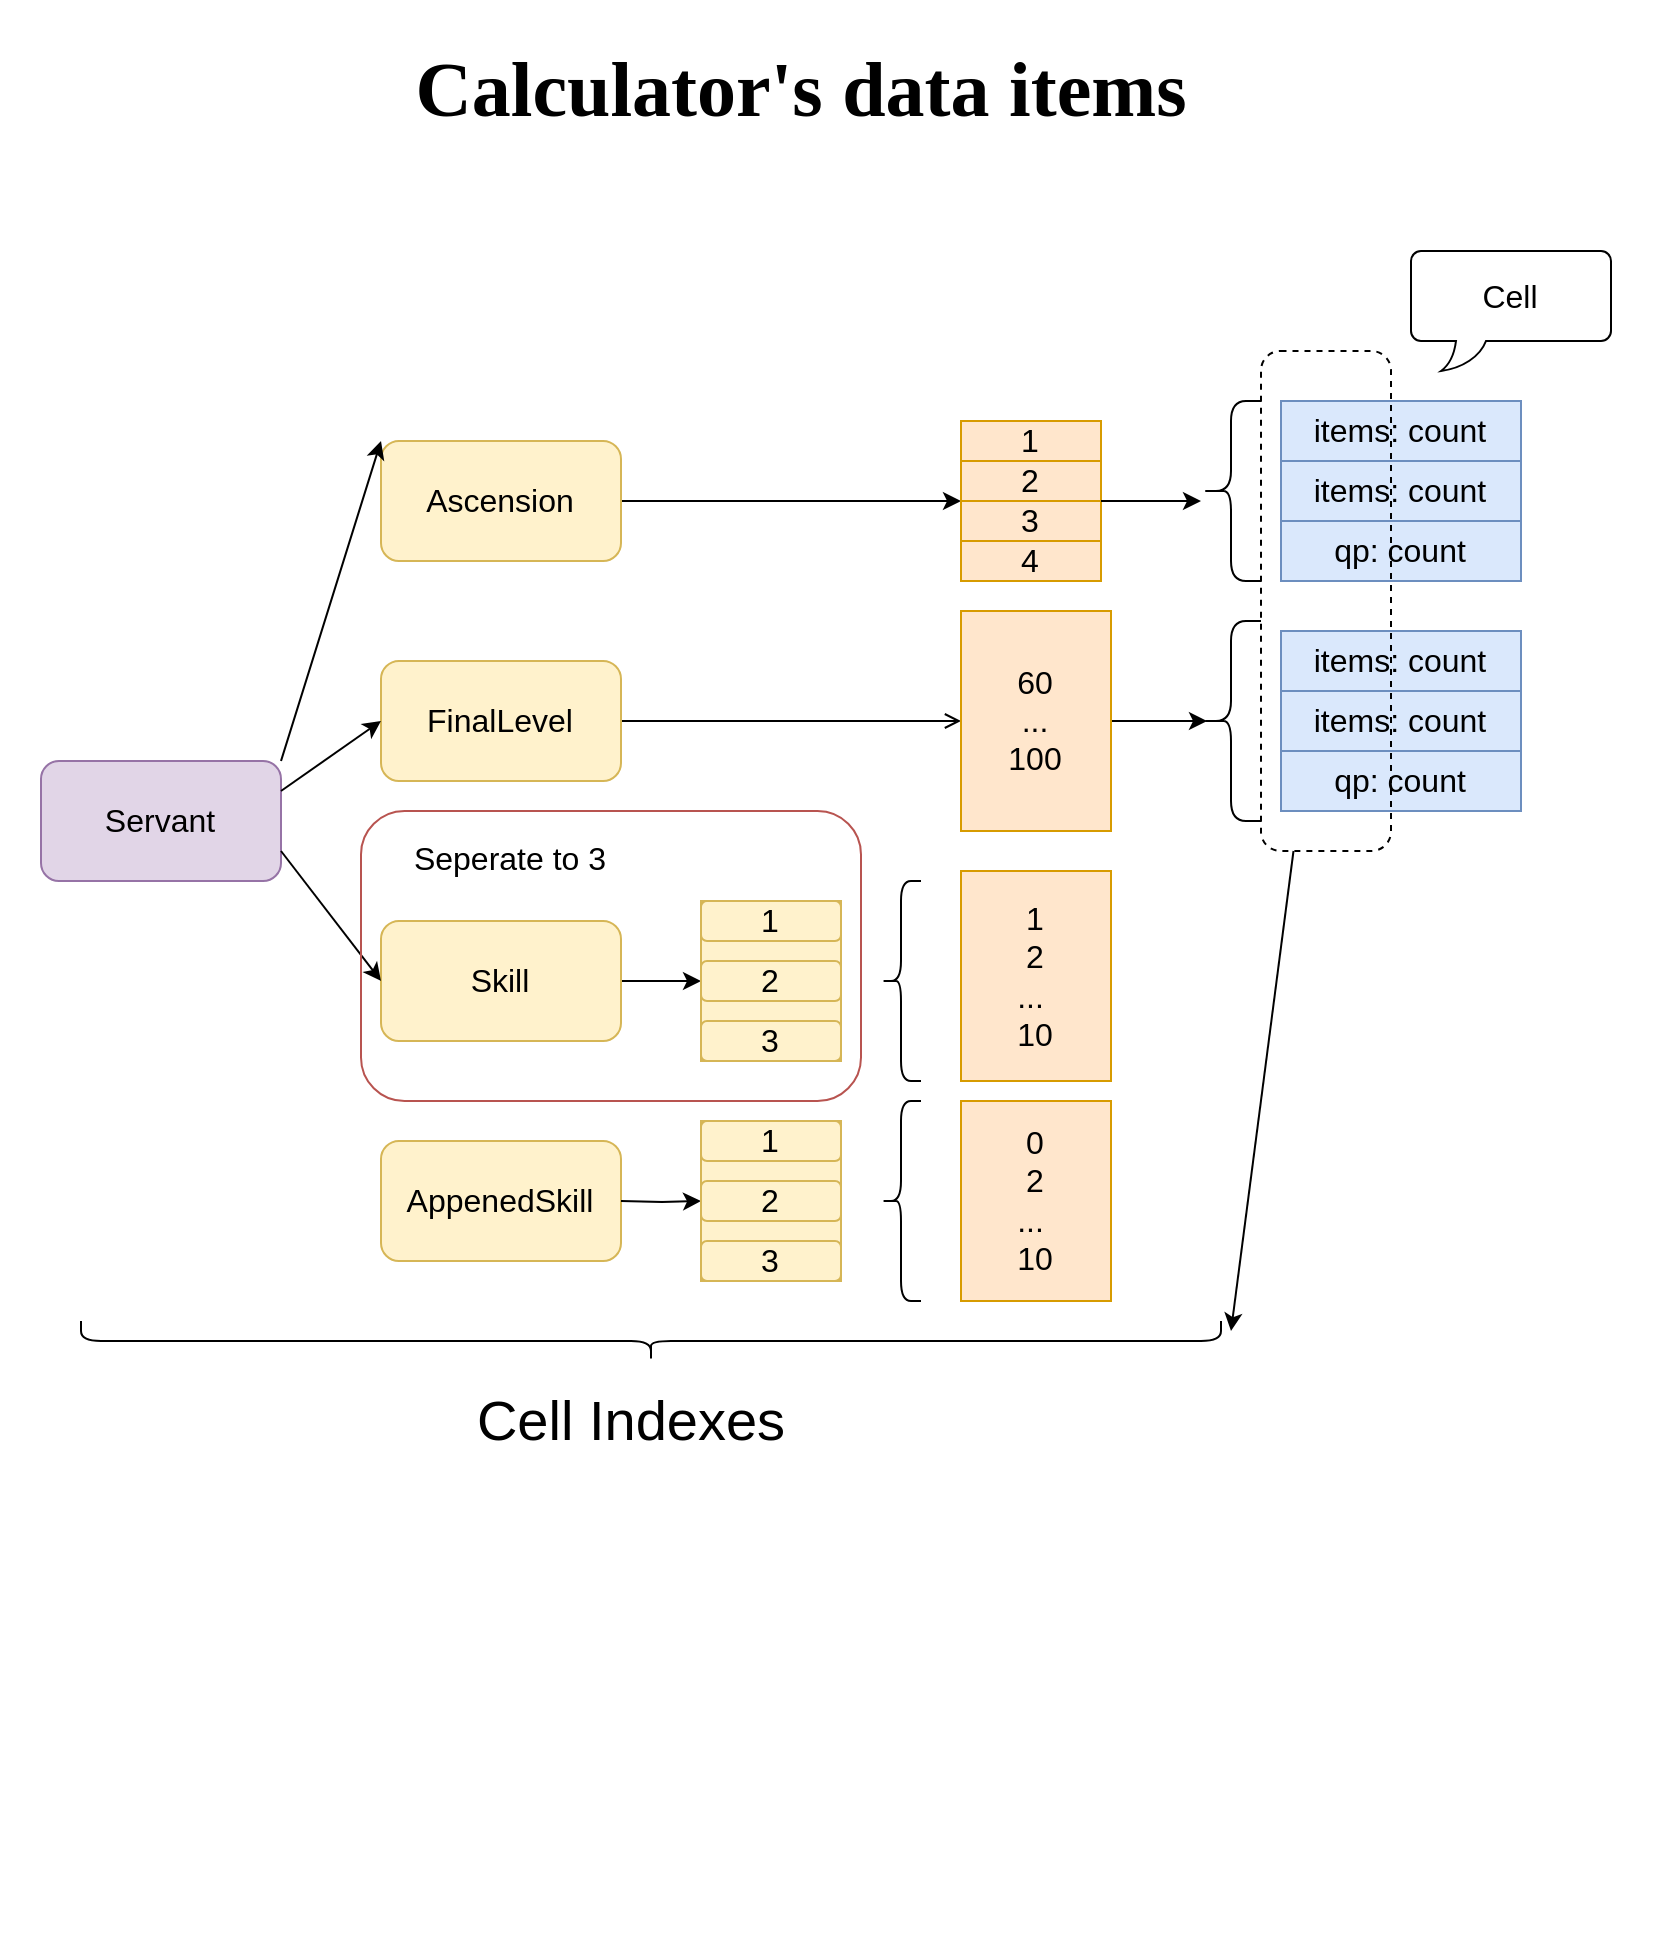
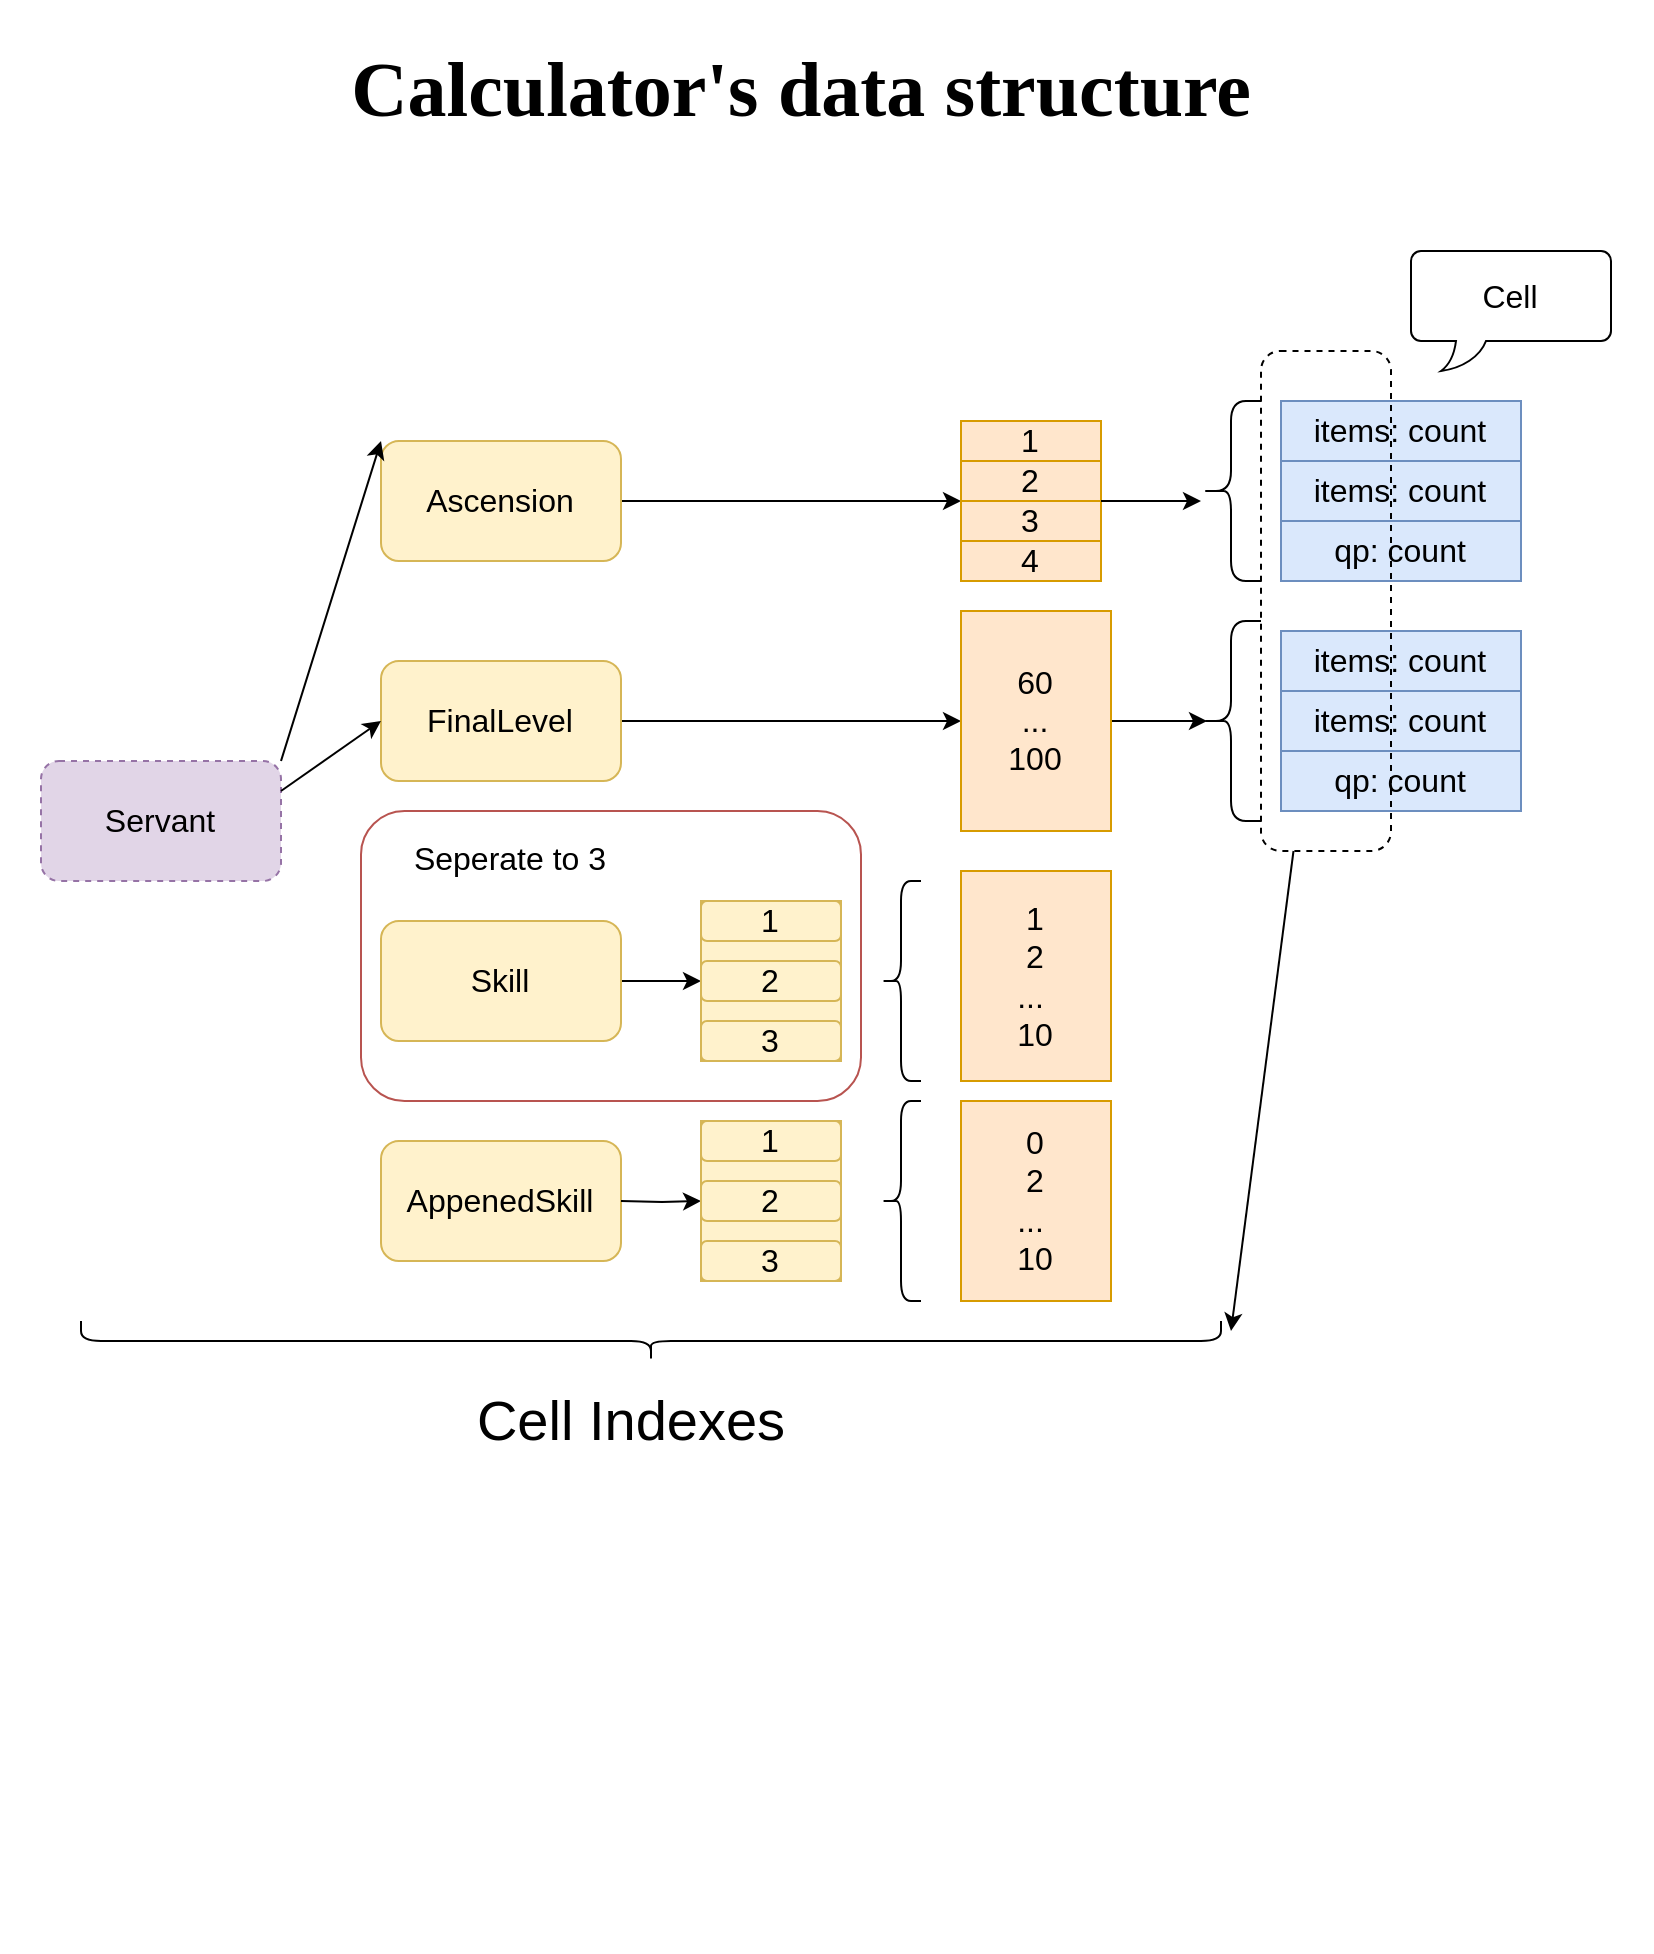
- <mxCell id="48" value="Calculator's data items" style="text;html=1;align=center;verticalAlign=middle;resizable=0;points=[];autosize=1;strokeColor=none;fontSize=39;fontFamily=Verdana;fontStyle=1" vertex="1" parent="1"><mxGeometry x="100" y="20" width="600" height="50" as="geometry" /></mxCell>
+ <mxCell id="48" value="Calculator's data structure" style="text;html=1;align=center;verticalAlign=middle;resizable=0;points=[];autosize=1;strokeColor=none;fontSize=39;fontFamily=Verdana;fontStyle=1" vertex="1" parent="1"><mxGeometry x="100" y="20" width="600" height="50" as="geometry" /></mxCell>
- <mxCell id="7" style="edgeStyle=orthogonalEdgeStyle;rounded=0;orthogonalLoop=1;jettySize=auto;html=1;entryX=0;entryY=0.5;entryDx=0;entryDy=0;fontSize=16;endArrow=open;" edge="1" parent="1" source="8" target="14"><mxGeometry relative="1" as="geometry" /></mxCell>
+ <mxCell id="7" style="edgeStyle=orthogonalEdgeStyle;rounded=0;orthogonalLoop=1;jettySize=auto;html=1;entryX=0;entryY=0.5;entryDx=0;entryDy=0;fontSize=16;" edge="1" parent="1" source="8" target="14"><mxGeometry relative="1" as="geometry" /></mxCell>
- <mxCell id="2" value="Servant" style="rounded=1;whiteSpace=wrap;html=1;fontSize=16;fillColor=#e1d5e7;strokeColor=#9673a6;" vertex="1" parent="1"><mxGeometry x="20" y="380" width="120" height="60" as="geometry" /></mxCell>
+ <mxCell id="2" value="Servant" style="rounded=1;whiteSpace=wrap;html=1;fontSize=16;fillColor=#e1d5e7;strokeColor=#9673a6;dashed=1;" vertex="1" parent="1"><mxGeometry x="20" y="380" width="120" height="60" as="geometry" /></mxCell>
- <mxCell id="12" value="" style="endArrow=classic;html=1;fontSize=16;exitX=1;exitY=0.75;exitDx=0;exitDy=0;entryX=0;entryY=0.5;entryDx=0;entryDy=0;" edge="1" parent="1" source="2" target="6"><mxGeometry width="50" height="50" relative="1" as="geometry"><mxPoint x="330" y="500" as="sourcePoint" /><mxPoint x="380" y="450" as="targetPoint" /></mxGeometry></mxCell>
